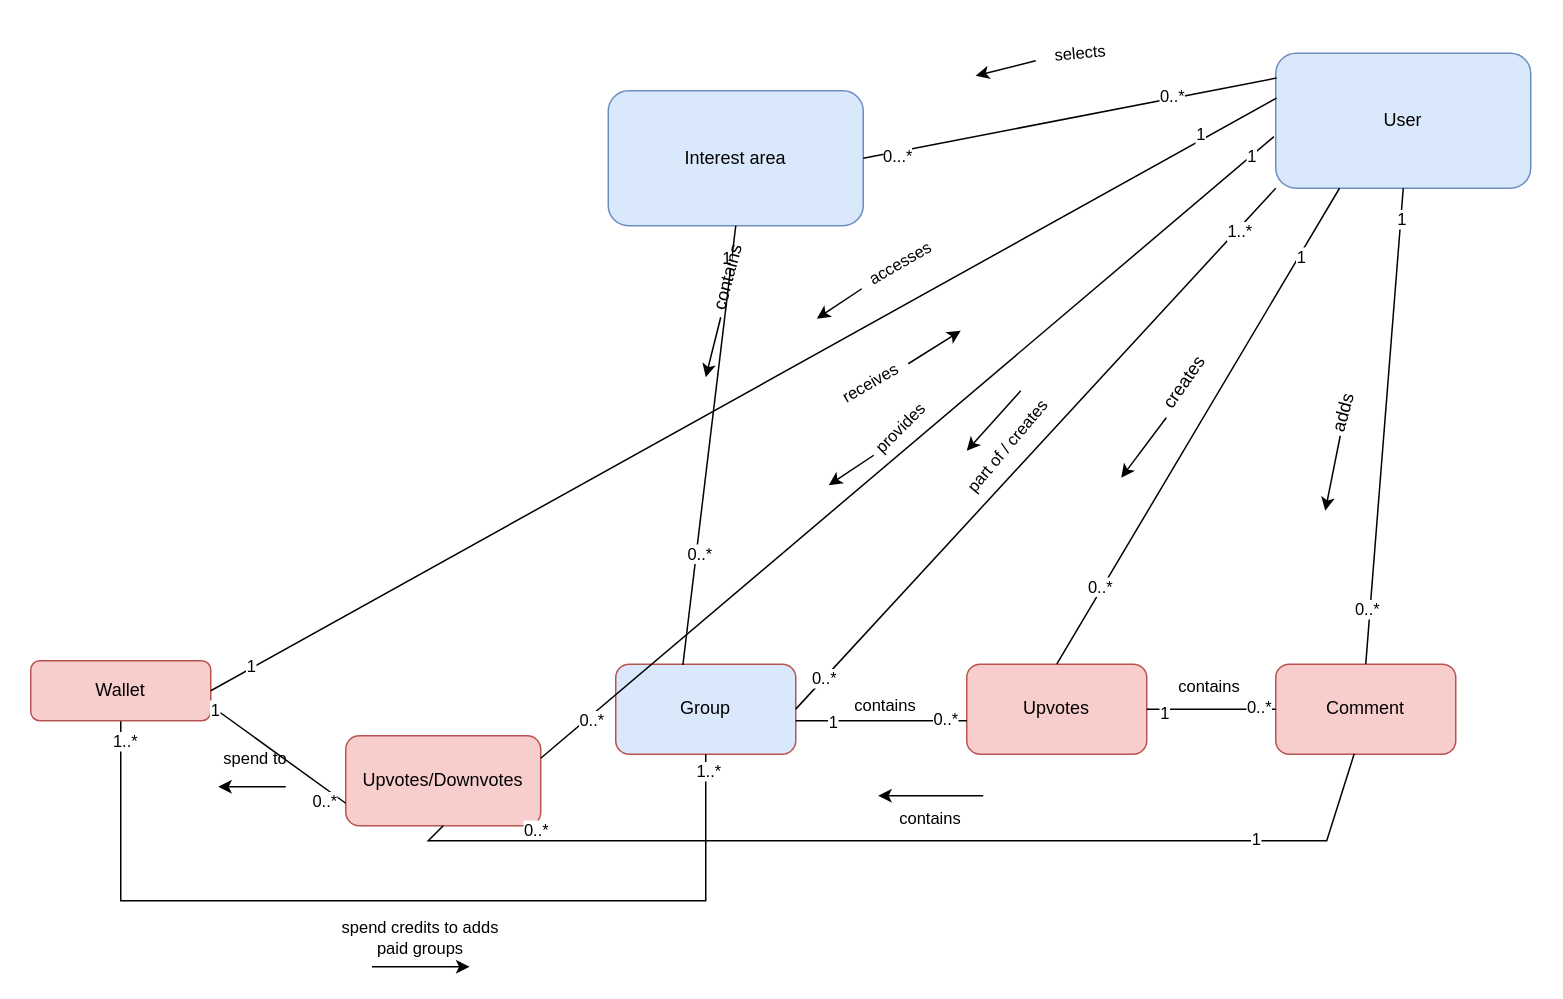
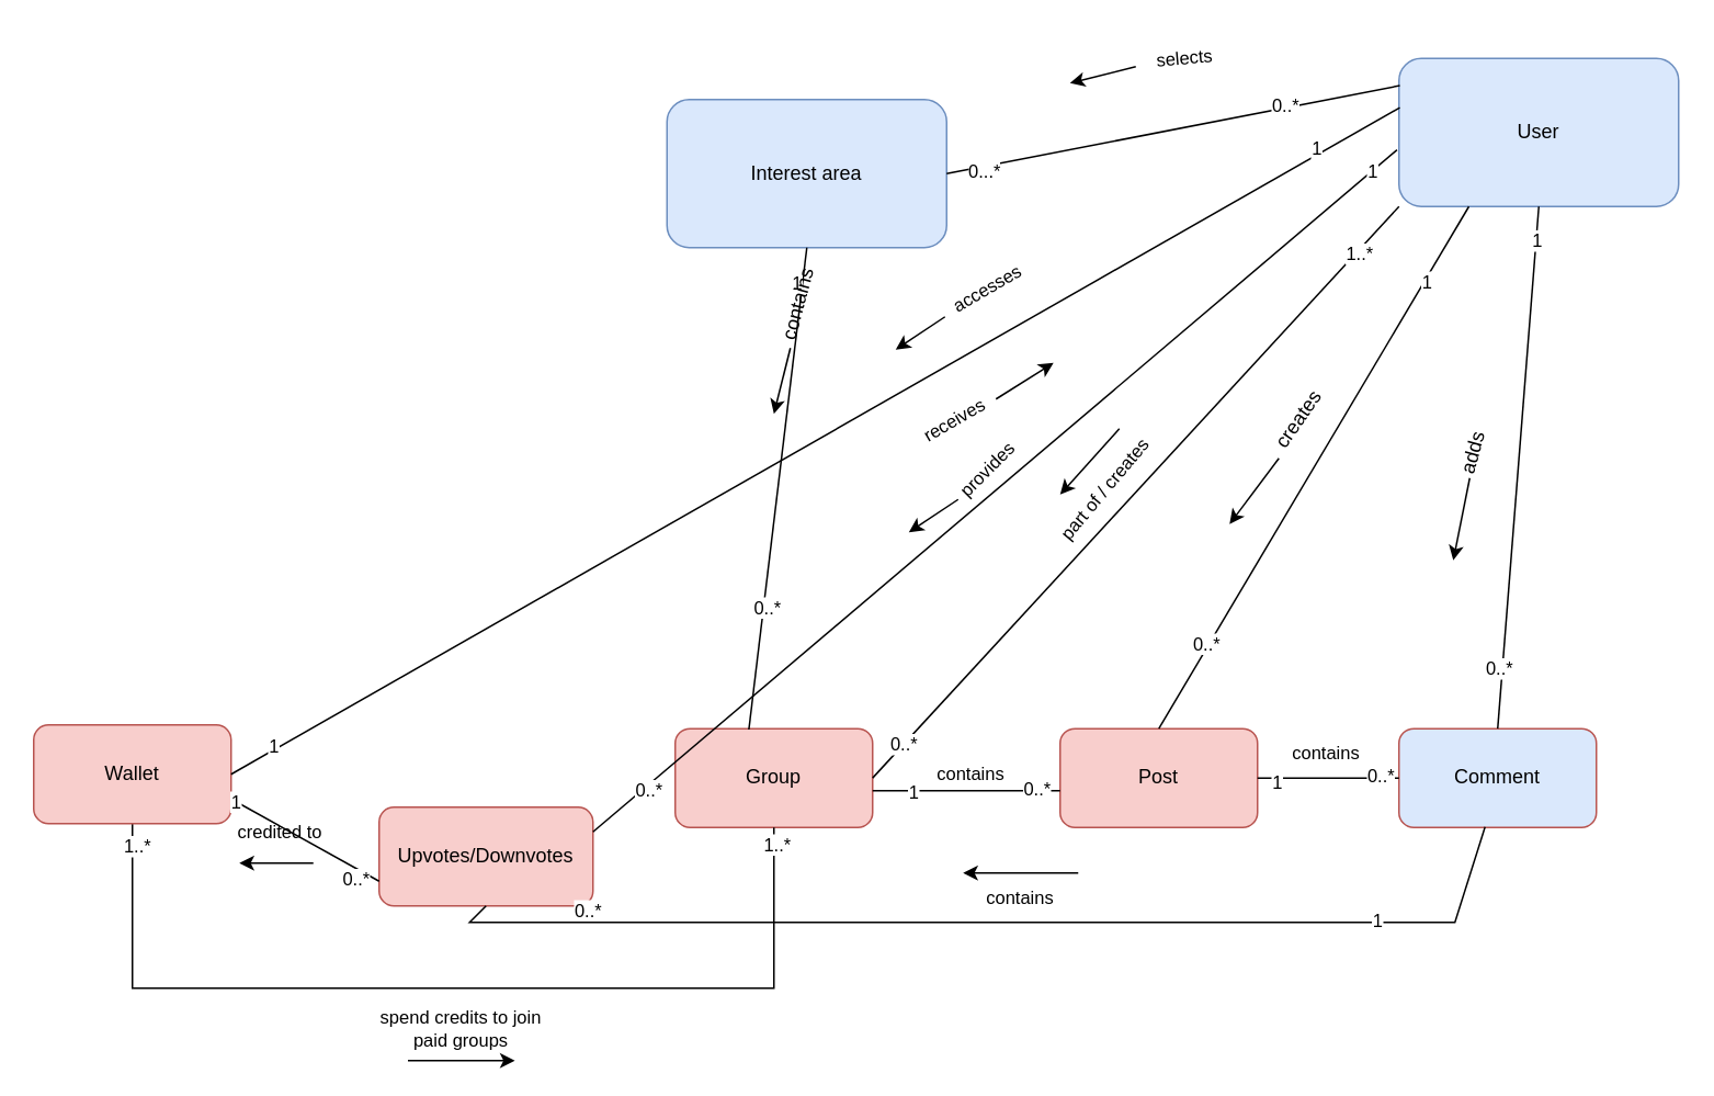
- <mxCell id="10" value="Wallet" style="rounded=1;whiteSpace=wrap;html=1;fillColor=#f8cecc;strokeColor=#b85450;" vertex="1" parent="1"><mxGeometry x="20" y="440" width="120" height="40" as="geometry" /></mxCell>
+ <mxCell id="10" value="Wallet" style="rounded=1;whiteSpace=wrap;html=1;fillColor=#f8cecc;strokeColor=#b85450;" vertex="1" parent="1"><mxGeometry x="20" y="440" width="120" height="60" as="geometry" /></mxCell>
- <mxCell id="3" value="Group" style="rounded=1;whiteSpace=wrap;html=1;fillColor=#dae8fc;strokeColor=#b85450;" vertex="1" parent="1"><mxGeometry x="410" y="442.25" width="120" height="60" as="geometry" /></mxCell>
+ <mxCell id="3" value="Group" style="rounded=1;whiteSpace=wrap;html=1;fillColor=#f8cecc;strokeColor=#b85450;" vertex="1" parent="1"><mxGeometry x="410" y="442.25" width="120" height="60" as="geometry" /></mxCell>
- <mxCell id="5" value="Upvotes" style="rounded=1;whiteSpace=wrap;html=1;fillColor=#f8cecc;strokeColor=#b85450;" vertex="1" parent="1"><mxGeometry x="644" y="442.25" width="120" height="60" as="geometry" /></mxCell>
+ <mxCell id="5" value="Post" style="rounded=1;whiteSpace=wrap;html=1;fillColor=#f8cecc;strokeColor=#b85450;" vertex="1" parent="1"><mxGeometry x="644" y="442.25" width="120" height="60" as="geometry" /></mxCell>
- <mxCell id="6" value="Comment" style="rounded=1;whiteSpace=wrap;html=1;fillColor=#f8cecc;strokeColor=#b85450;" vertex="1" parent="1"><mxGeometry x="850" y="442.25" width="120" height="60" as="geometry" /></mxCell>
+ <mxCell id="6" value="Comment" style="rounded=1;whiteSpace=wrap;html=1;fillColor=#dae8fc;strokeColor=#b85450;" vertex="1" parent="1"><mxGeometry x="850" y="442.25" width="120" height="60" as="geometry" /></mxCell>
- <mxCell id="52" value="spend to" style="text;html=1;strokeColor=none;fillColor=none;align=center;verticalAlign=middle;whiteSpace=wrap;rounded=0;fontSize=11;fontFamily=Helvetica;fontColor=default;" vertex="1" parent="1"><mxGeometry x="140" y="490" width="60" height="30" as="geometry" /></mxCell>
+ <mxCell id="52" value="credited to" style="text;html=1;strokeColor=none;fillColor=none;align=center;verticalAlign=middle;whiteSpace=wrap;rounded=0;fontSize=11;fontFamily=Helvetica;fontColor=default;" vertex="1" parent="1"><mxGeometry x="140" y="490" width="60" height="30" as="geometry" /></mxCell>
- <mxCell id="54" value="spend credits to adds paid groups" style="text;html=1;strokeColor=none;fillColor=none;align=center;verticalAlign=middle;whiteSpace=wrap;rounded=0;fontSize=11;fontFamily=Helvetica;fontColor=default;" vertex="1" parent="1"><mxGeometry x="220" y="610" width="120" height="30" as="geometry" /></mxCell>
+ <mxCell id="54" value="spend credits to join paid groups" style="text;html=1;strokeColor=none;fillColor=none;align=center;verticalAlign=middle;whiteSpace=wrap;rounded=0;fontSize=11;fontFamily=Helvetica;fontColor=default;" vertex="1" parent="1"><mxGeometry x="220" y="610" width="120" height="30" as="geometry" /></mxCell>
